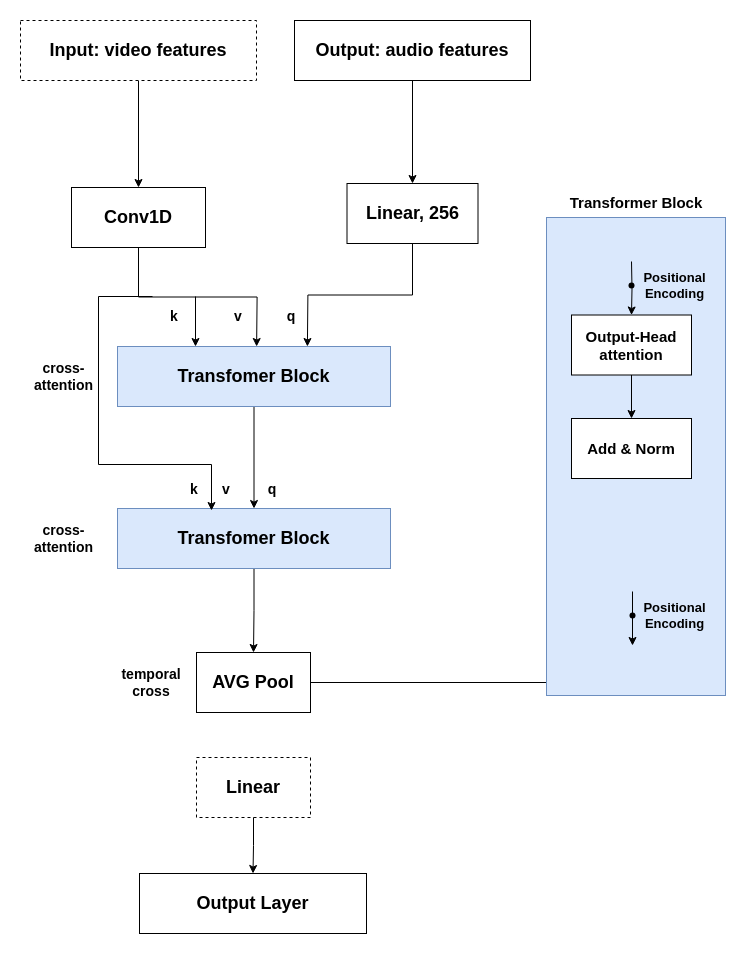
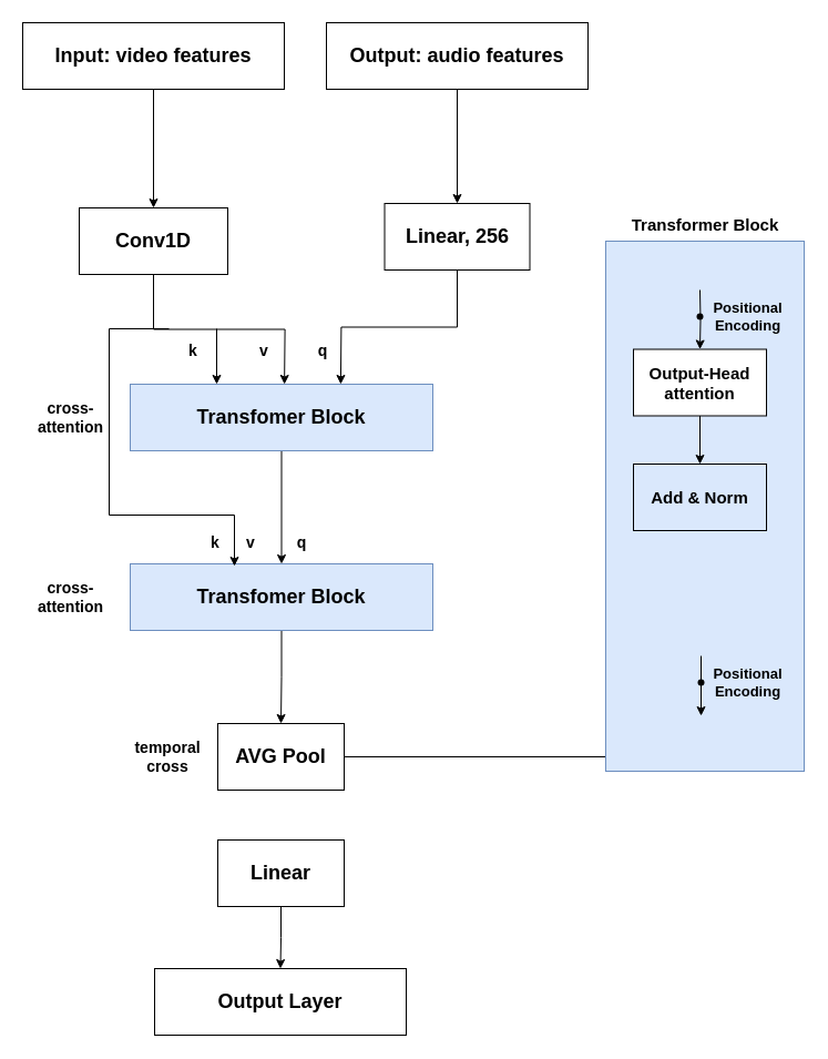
- <mxCell id="3" value="&lt;font size=&quot;1&quot;&gt;&lt;b style=&quot;font-size: 18px;&quot;&gt;Input: video features&lt;/b&gt;&lt;/font&gt;" style="rounded=0;whiteSpace=wrap;html=1;dashed=1;" vertex="1" parent="1"><mxGeometry x="20" y="20" width="236" height="60" as="geometry" /></mxCell>
+ <mxCell id="3" value="&lt;font size=&quot;1&quot;&gt;&lt;b style=&quot;font-size: 18px;&quot;&gt;Input: video features&lt;/b&gt;&lt;/font&gt;" style="rounded=0;whiteSpace=wrap;html=1;" vertex="1" parent="1"><mxGeometry x="20" y="20" width="236" height="60" as="geometry" /></mxCell>
- <mxCell id="25" value="&lt;font style=&quot;font-size: 15px;&quot;&gt;&lt;b&gt;Add &amp;amp; Norm&lt;br&gt;&lt;/b&gt;&lt;/font&gt;" style="rounded=0;whiteSpace=wrap;html=1;" vertex="1" parent="20"><mxGeometry x="25" y="231" width="120" height="60" as="geometry" /></mxCell>
+ <mxCell id="25" value="&lt;font style=&quot;font-size: 15px;&quot;&gt;&lt;b&gt;Add &amp;amp; Norm&lt;br&gt;&lt;/b&gt;&lt;/font&gt;" style="rounded=0;whiteSpace=wrap;html=1;fillColor=#dae8fc;" vertex="1" parent="20"><mxGeometry x="25" y="231" width="120" height="60" as="geometry" /></mxCell>
- <mxCell id="18" value="&lt;font style=&quot;font-size: 18px;&quot;&gt;&lt;b&gt;Linear&lt;/b&gt;&lt;/font&gt;" style="rounded=0;whiteSpace=wrap;html=1;dashed=1;" vertex="1" parent="16"><mxGeometry x="57" y="105" width="114" height="60" as="geometry" /></mxCell>
+ <mxCell id="18" value="&lt;font style=&quot;font-size: 18px;&quot;&gt;&lt;b&gt;Linear&lt;/b&gt;&lt;/font&gt;" style="rounded=0;whiteSpace=wrap;html=1;" vertex="1" parent="16"><mxGeometry x="57" y="105" width="114" height="60" as="geometry" /></mxCell>
